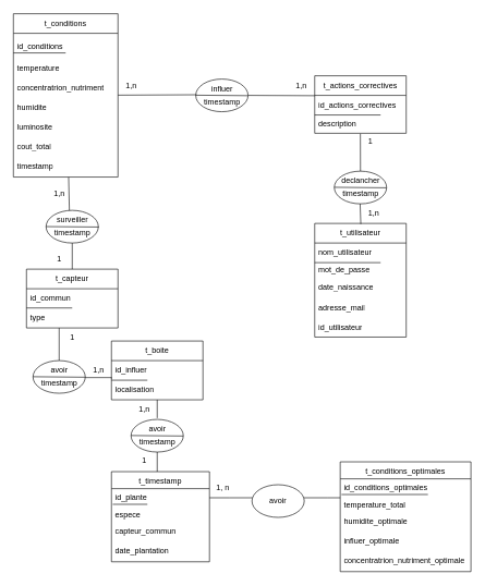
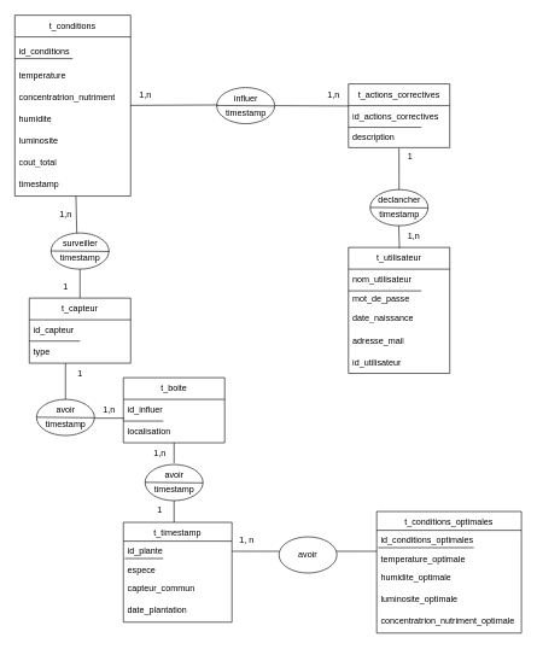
- <mxCell id="10" value="id_commun" style="text;strokeColor=none;fillColor=none;align=left;verticalAlign=middle;spacingLeft=4;spacingRight=4;overflow=hidden;points=[[0,0.5],[1,0.5]];portConstraint=eastwest;rotatable=0;whiteSpace=wrap;html=1;" parent="8" vertex="1"><mxGeometry y="30" width="140" height="30" as="geometry" /></mxCell>
+ <mxCell id="10" value="id_capteur" style="text;strokeColor=none;fillColor=none;align=left;verticalAlign=middle;spacingLeft=4;spacingRight=4;overflow=hidden;points=[[0,0.5],[1,0.5]];portConstraint=eastwest;rotatable=0;whiteSpace=wrap;html=1;" parent="8" vertex="1"><mxGeometry y="30" width="140" height="30" as="geometry" /></mxCell>
- <mxCell id="42" value="temperature_total" style="text;align=left;verticalAlign=top;spacingLeft=4;spacingRight=4;overflow=hidden;rotatable=0;points=[[0,0.5],[1,0.5]];portConstraint=eastwest;rounded=0;shadow=0;html=0;" parent="39" vertex="1"><mxGeometry y="52" width="200" height="26" as="geometry" /></mxCell>
+ <mxCell id="42" value="temperature_optimale" style="text;align=left;verticalAlign=top;spacingLeft=4;spacingRight=4;overflow=hidden;rotatable=0;points=[[0,0.5],[1,0.5]];portConstraint=eastwest;rounded=0;shadow=0;html=0;" parent="39" vertex="1"><mxGeometry y="52" width="200" height="26" as="geometry" /></mxCell>
- <mxCell id="44" value="influer_optimale" style="text;strokeColor=none;fillColor=none;spacingLeft=4;spacingRight=4;overflow=hidden;rotatable=0;points=[[0,0.5],[1,0.5]];portConstraint=eastwest;fontSize=12;whiteSpace=wrap;html=1;" parent="39" vertex="1"><mxGeometry y="108" width="200" height="30" as="geometry" /></mxCell>
+ <mxCell id="44" value="luminosite_optimale" style="text;strokeColor=none;fillColor=none;spacingLeft=4;spacingRight=4;overflow=hidden;rotatable=0;points=[[0,0.5],[1,0.5]];portConstraint=eastwest;fontSize=12;whiteSpace=wrap;html=1;" parent="39" vertex="1"><mxGeometry y="108" width="200" height="30" as="geometry" /></mxCell>
